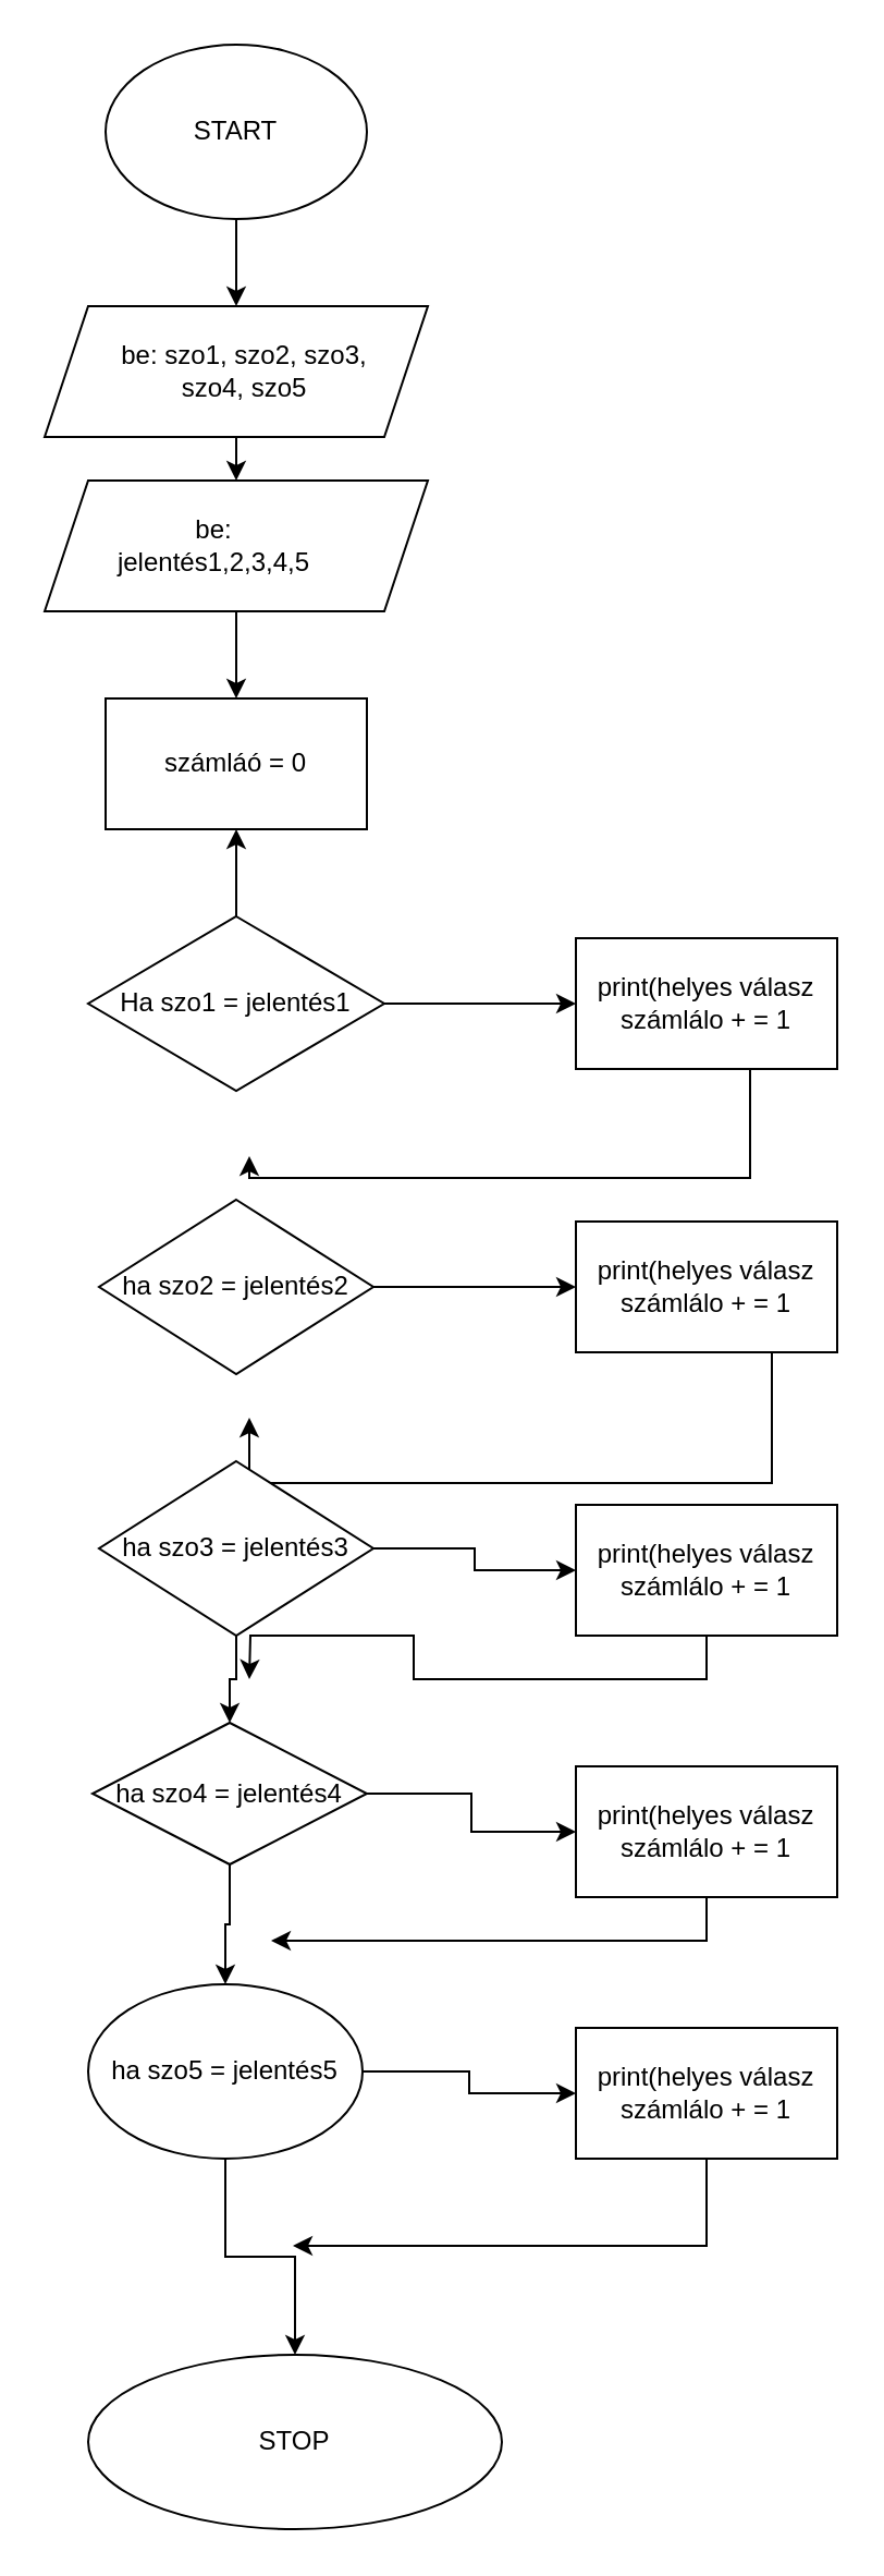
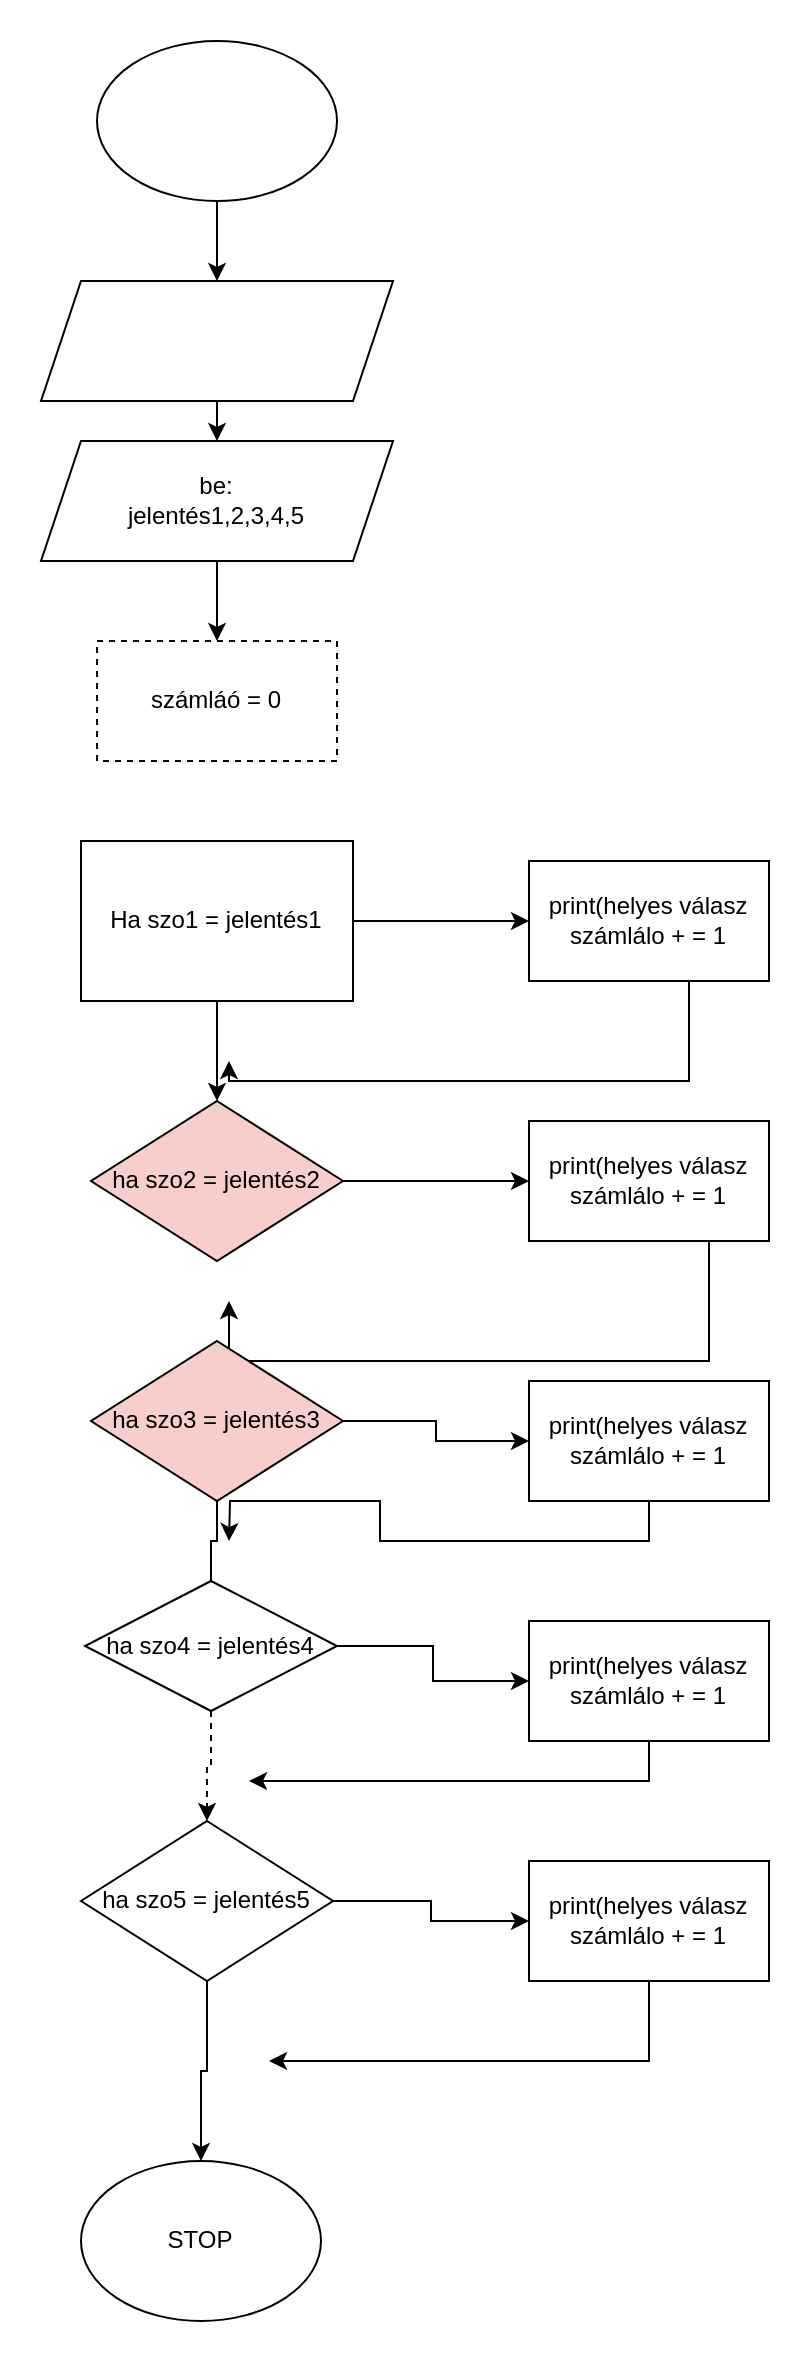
- <mxCell id="4" value="START" style="text;html=1;strokeColor=none;fillColor=none;align=center;verticalAlign=middle;whiteSpace=wrap;rounded=0;" vertex="1" parent="1"><mxGeometry x="78" y="45" width="60" height="30" as="geometry" /></mxCell>
- <mxCell id="7" value="be: szo1, szo2, szo3, szo4, szo5" style="text;html=1;strokeColor=none;fillColor=none;align=center;verticalAlign=middle;whiteSpace=wrap;rounded=0;" vertex="1" parent="1"><mxGeometry x="54" y="155" width="116" height="30" as="geometry" /></mxCell>
- <mxCell id="10" value="be: jelentés1,2,3,4,5" style="text;html=1;strokeColor=none;fillColor=none;align=center;verticalAlign=middle;whiteSpace=wrap;rounded=0;" vertex="1" parent="1"><mxGeometry x="68" y="235" width="60" height="30" as="geometry" /></mxCell>
+ <mxCell id="10" value="be: jelentés1,2,3,4,5" style="text;html=1;strokeColor=none;fillColor=none;align=center;verticalAlign=middle;whiteSpace=wrap;rounded=0;" vertex="1" parent="1"><mxGeometry x="78" y="235" width="60" height="30" as="geometry" /></mxCell>
- <mxCell id="11" value="számláó = 0" style="rounded=0;whiteSpace=wrap;html=1;" vertex="1" parent="1"><mxGeometry x="48" y="320" width="120" height="60" as="geometry" /></mxCell>
+ <mxCell id="11" value="számláó = 0" style="rounded=0;whiteSpace=wrap;html=1;dashed=1;" vertex="1" parent="1"><mxGeometry x="48" y="320" width="120" height="60" as="geometry" /></mxCell>
- <mxCell id="13" value="" style="edgeStyle=orthogonalEdgeStyle;rounded=0;orthogonalLoop=1;jettySize=auto;html=1;" edge="1" parent="1" source="14" target="11"><mxGeometry relative="1" as="geometry" /></mxCell>
+ <mxCell id="13" value="" style="edgeStyle=orthogonalEdgeStyle;rounded=0;orthogonalLoop=1;jettySize=auto;html=1;" edge="1" parent="1" source="14" target="18"><mxGeometry relative="1" as="geometry" /></mxCell>
- <mxCell id="14" value="Ha szo1 = jelentés1" style="rhombus;whiteSpace=wrap;html=1;" vertex="1" parent="1"><mxGeometry x="40" y="420" width="136" height="80" as="geometry" /></mxCell>
+ <mxCell id="14" value="Ha szo1 = jelentés1" style="whiteSpace=wrap;html=1;rounded=0;" vertex="1" parent="1"><mxGeometry x="40" y="420" width="136" height="80" as="geometry" /></mxCell>
- <mxCell id="18" value="ha szo2 = jelentés2" style="rhombus;whiteSpace=wrap;html=1;" vertex="1" parent="1"><mxGeometry x="45" y="550" width="126" height="80" as="geometry" /></mxCell>
+ <mxCell id="18" value="ha szo2 = jelentés2" style="rhombus;whiteSpace=wrap;html=1;fillColor=#f8cecc;" vertex="1" parent="1"><mxGeometry x="45" y="550" width="126" height="80" as="geometry" /></mxCell>
- <mxCell id="23" value="ha szo3 = jelentés3" style="rhombus;whiteSpace=wrap;html=1;" vertex="1" parent="1"><mxGeometry x="45" y="670" width="126" height="80" as="geometry" /></mxCell>
+ <mxCell id="23" value="ha szo3 = jelentés3" style="rhombus;whiteSpace=wrap;html=1;fillColor=#f8cecc;" vertex="1" parent="1"><mxGeometry x="45" y="670" width="126" height="80" as="geometry" /></mxCell>
- <mxCell id="22" style="edgeStyle=orthogonalEdgeStyle;rounded=0;orthogonalLoop=1;jettySize=auto;html=1;exitX=0.5;exitY=1;exitDx=0;exitDy=0;entryX=0.5;entryY=0;entryDx=0;entryDy=0;" edge="1" parent="1" source="23" target="28"><mxGeometry relative="1" as="geometry" /></mxCell>
+ <mxCell id="22" style="edgeStyle=orthogonalEdgeStyle;rounded=0;orthogonalLoop=1;jettySize=auto;html=1;exitX=0.5;exitY=1;exitDx=0;exitDy=0;entryX=0.5;entryY=0;entryDx=0;entryDy=0;endArrow=none;" edge="1" parent="1" source="23" target="28"><mxGeometry relative="1" as="geometry" /></mxCell>
- <mxCell id="27" style="edgeStyle=orthogonalEdgeStyle;rounded=0;orthogonalLoop=1;jettySize=auto;html=1;entryX=0.5;entryY=0;entryDx=0;entryDy=0;" edge="1" parent="1" source="28" target="31"><mxGeometry relative="1" as="geometry" /></mxCell>
+ <mxCell id="27" style="edgeStyle=orthogonalEdgeStyle;rounded=0;orthogonalLoop=1;jettySize=auto;html=1;entryX=0.5;entryY=0;entryDx=0;entryDy=0;dashed=1;" edge="1" parent="1" source="28" target="31"><mxGeometry relative="1" as="geometry" /></mxCell>
- <mxCell id="31" value="ha szo5 = jelentés5" style="ellipse;whiteSpace=wrap;html=1;" vertex="1" parent="1"><mxGeometry x="40" y="910" width="126" height="80" as="geometry" /></mxCell>
+ <mxCell id="31" value="ha szo5 = jelentés5" style="rhombus;whiteSpace=wrap;html=1;" vertex="1" parent="1"><mxGeometry x="40" y="910" width="126" height="80" as="geometry" /></mxCell>
- <mxCell id="36" value="STOP" style="ellipse;whiteSpace=wrap;html=1;" vertex="1" parent="1"><mxGeometry x="40" y="1080" width="190" height="80" as="geometry" /></mxCell>
+ <mxCell id="36" value="STOP" style="ellipse;whiteSpace=wrap;html=1;" vertex="1" parent="1"><mxGeometry x="40" y="1080" width="120" height="80" as="geometry" /></mxCell>
